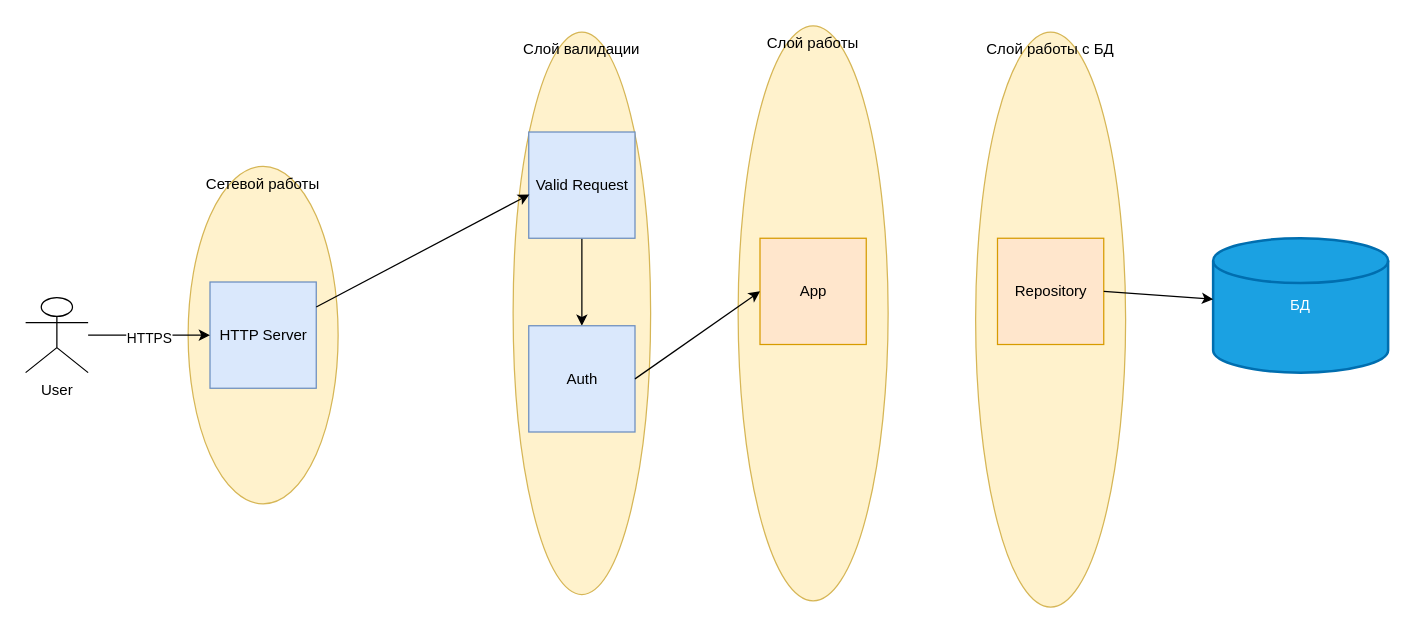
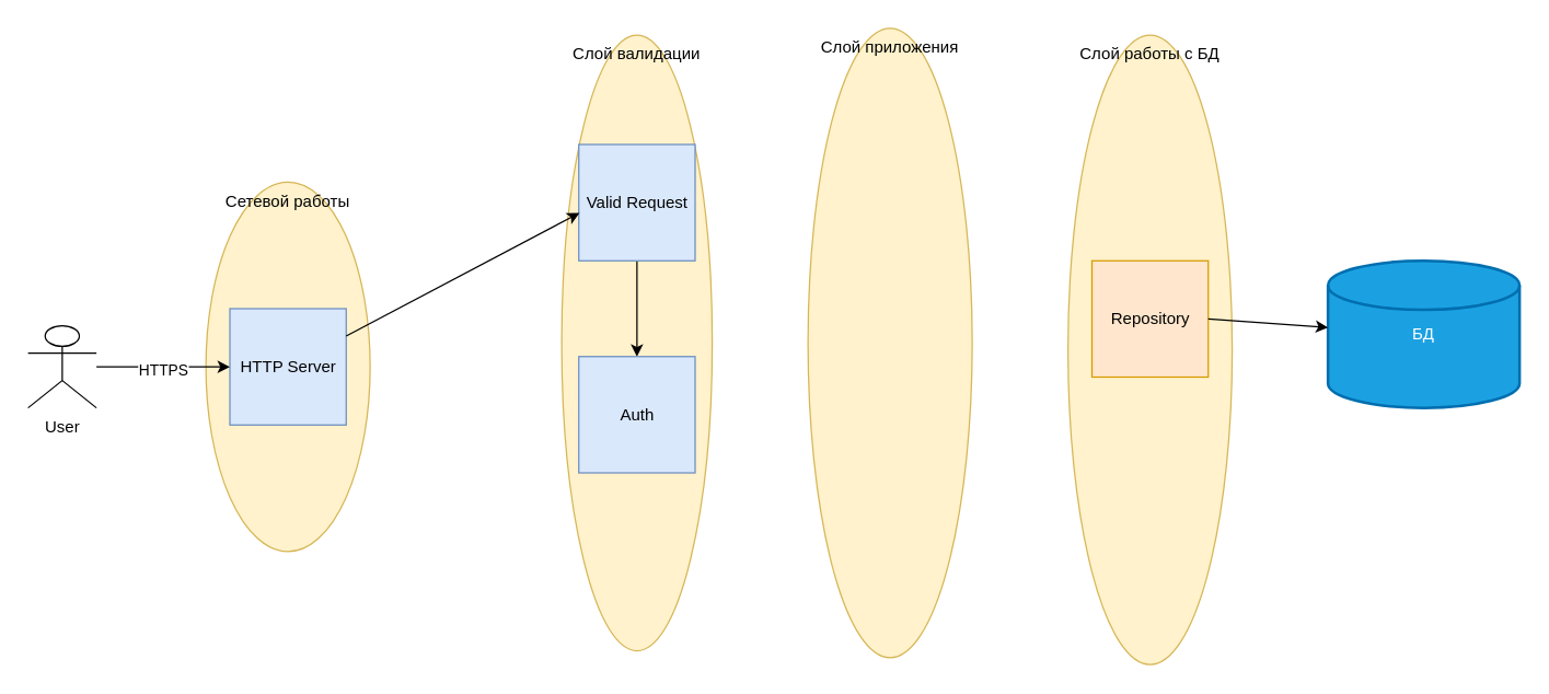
- <mxCell id="14" value="Слой работы" style="ellipse;whiteSpace=wrap;html=1;fillColor=#fff2cc;strokeColor=#d6b656;verticalAlign=top;" vertex="1" parent="1"><mxGeometry x="590" y="20" width="120" height="460" as="geometry" /></mxCell>
+ <mxCell id="14" value="Слой приложения" style="ellipse;whiteSpace=wrap;html=1;fillColor=#fff2cc;strokeColor=#d6b656;verticalAlign=top;" vertex="1" parent="1"><mxGeometry x="590" y="20" width="120" height="460" as="geometry" /></mxCell>
- <mxCell id="15" value="App" style="whiteSpace=wrap;html=1;aspect=fixed;fillColor=#ffe6cc;strokeColor=#d79b00;" vertex="1" parent="1"><mxGeometry x="607.5" y="190" width="85" height="85" as="geometry" /></mxCell>
- <mxCell id="16" value="" style="endArrow=classic;html=1;rounded=0;entryX=0;entryY=0.5;entryDx=0;entryDy=0;exitX=1;exitY=0.5;exitDx=0;exitDy=0;" edge="1" parent="1" source="12" target="15"><mxGeometry width="50" height="50" relative="1" as="geometry"><mxPoint x="570" y="345" as="sourcePoint" /><mxPoint x="620" y="295" as="targetPoint" /></mxGeometry></mxCell>
